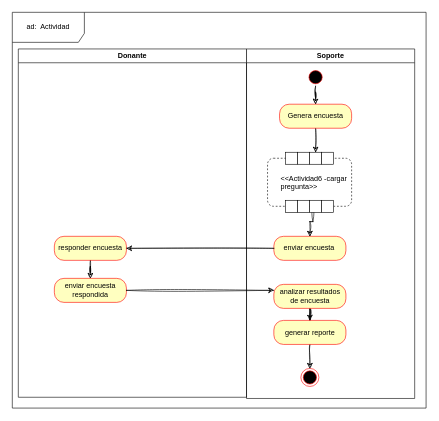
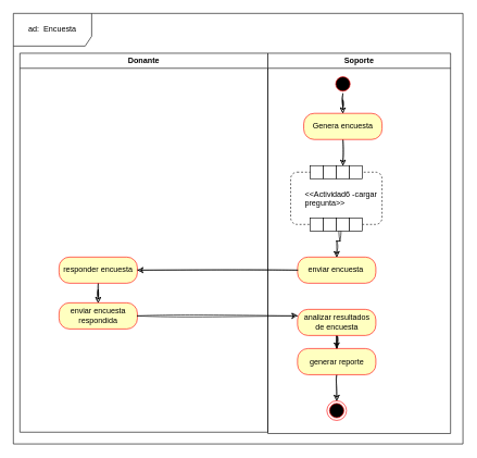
- <mxCell id="31" value="ad:&amp;nbsp; Actividad" style="shape=umlFrame;whiteSpace=wrap;html=1;pointerEvents=0;width=120;height=50;" vertex="1" parent="1"><mxGeometry x="20" y="20" width="689" height="659" as="geometry" /></mxCell>
+ <mxCell id="31" value="ad:&amp;nbsp; Encuesta" style="shape=umlFrame;whiteSpace=wrap;html=1;pointerEvents=0;width=120;height=50;" vertex="1" parent="1"><mxGeometry x="20" y="20" width="689" height="659" as="geometry" /></mxCell>
